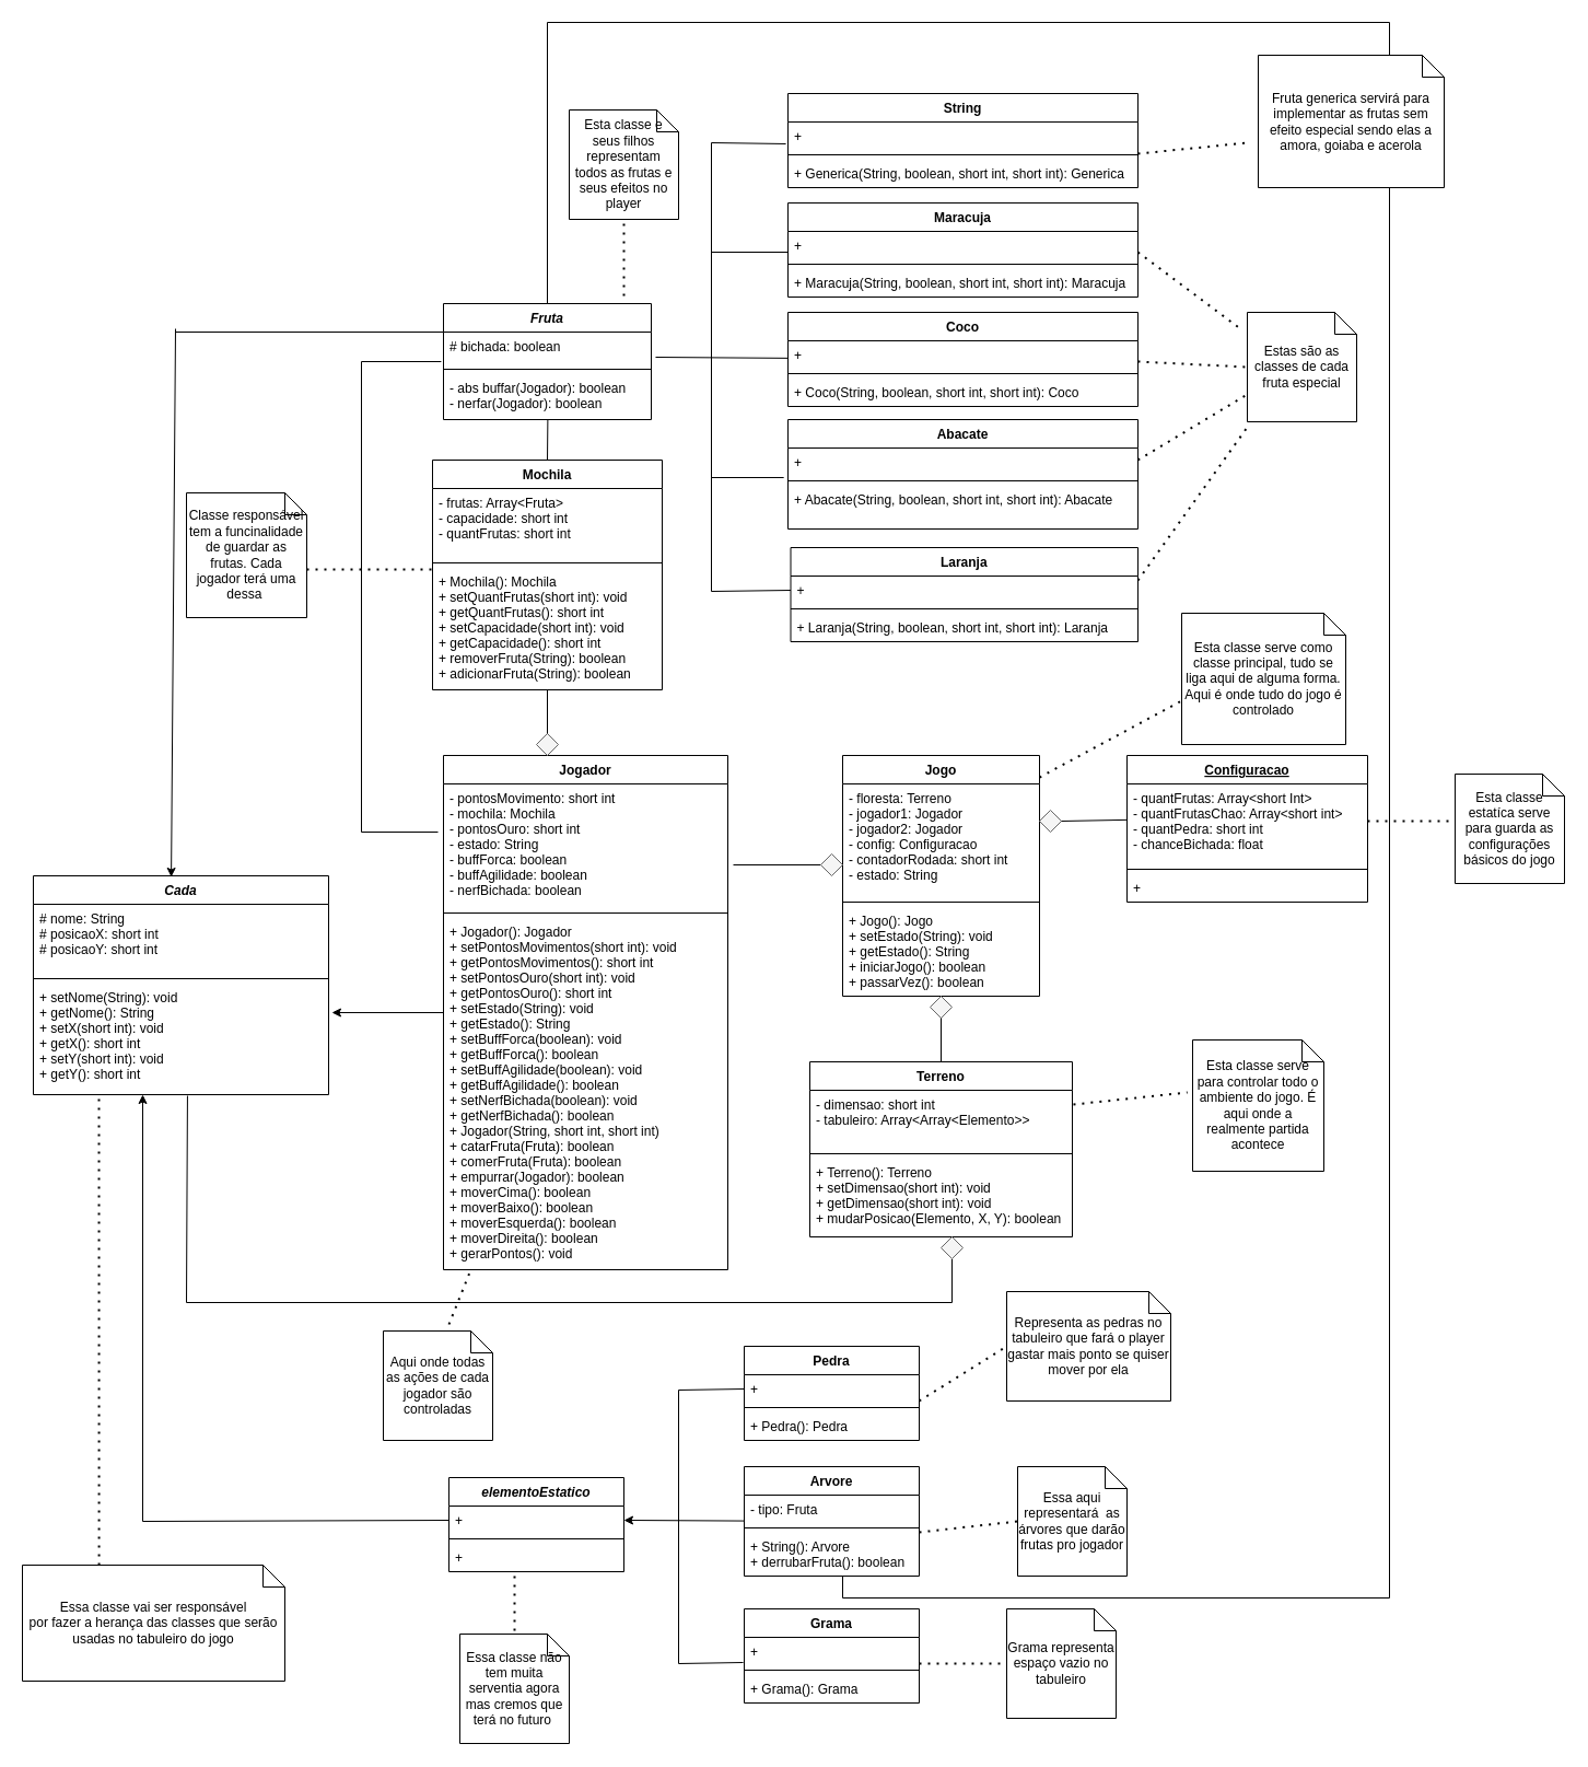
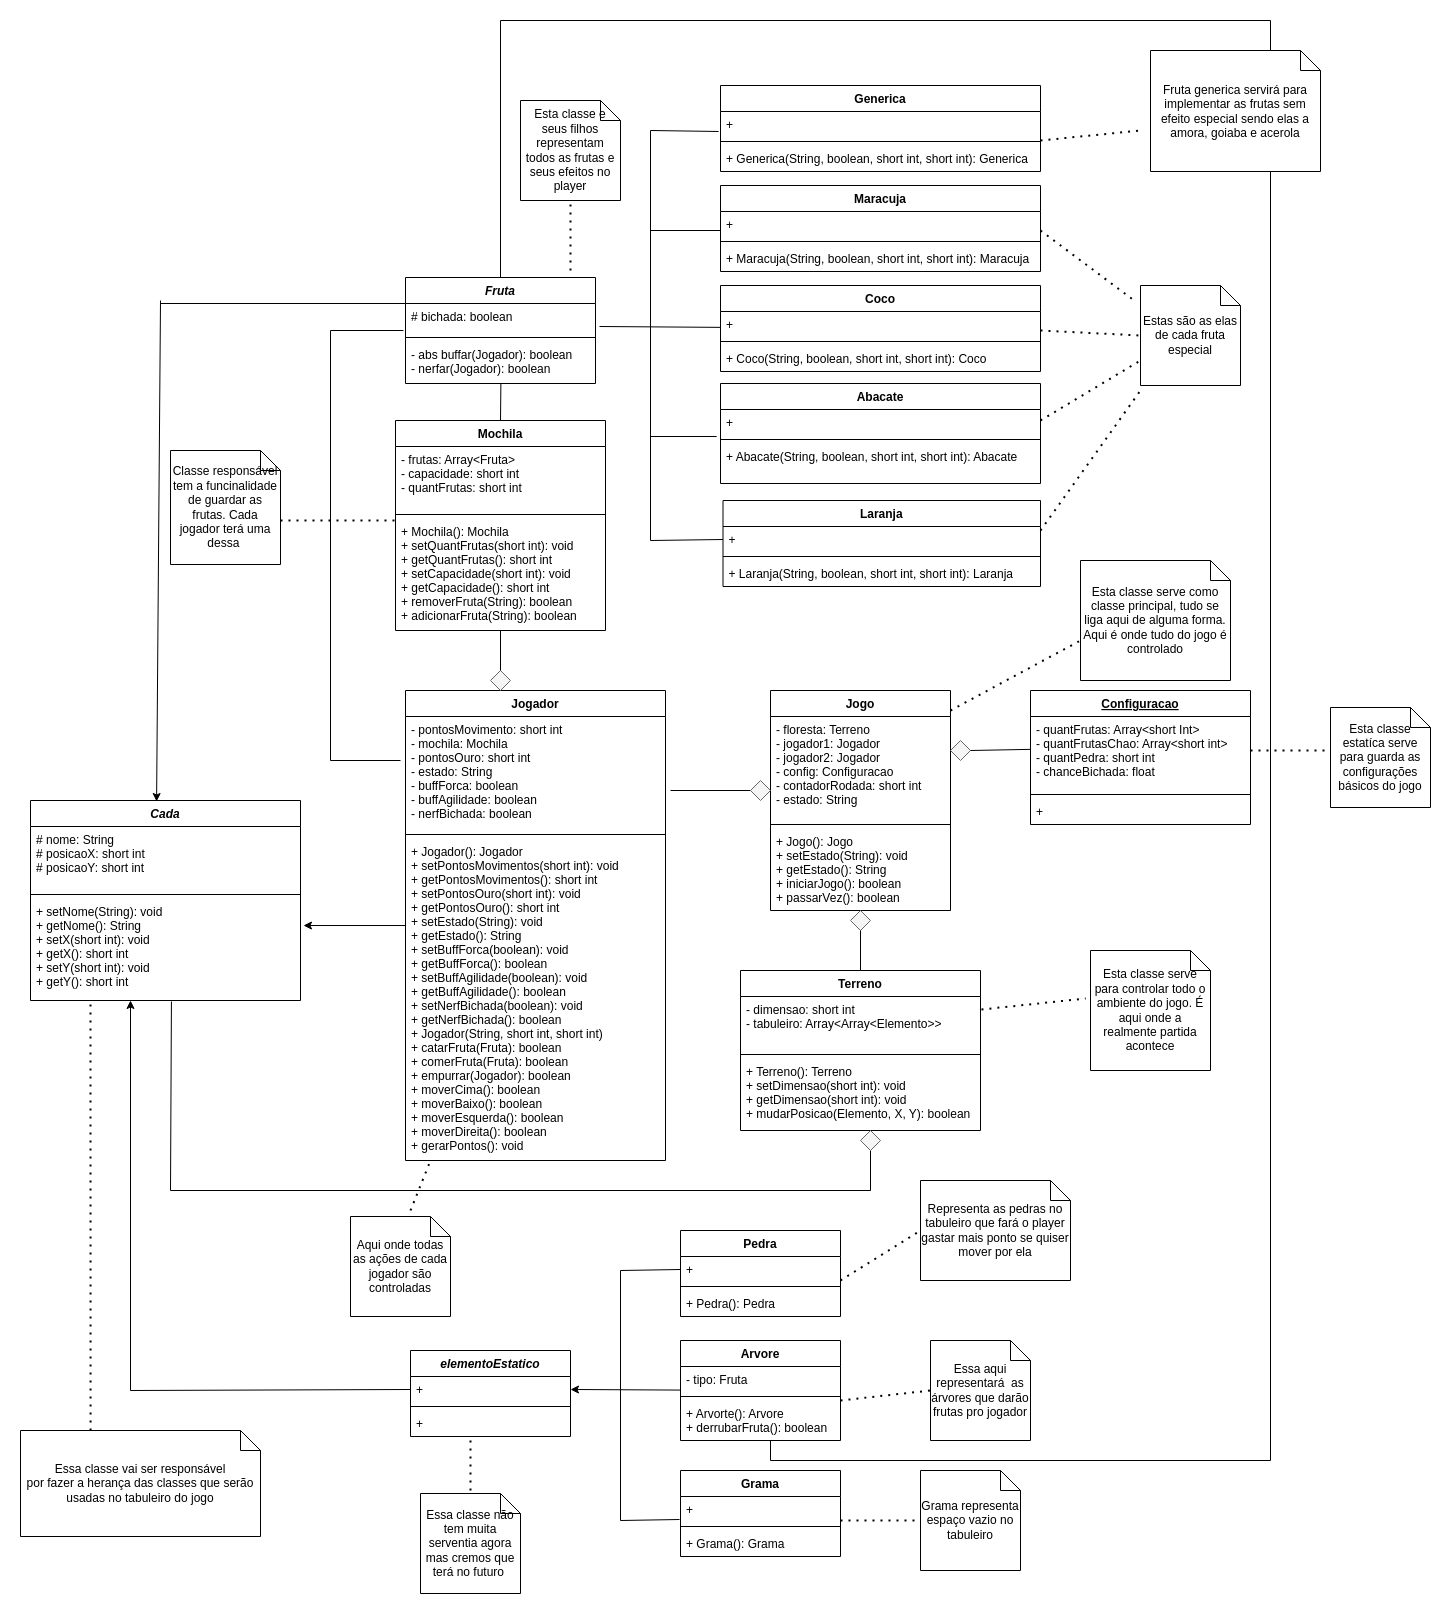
- <mxCell id="44" value="String" style="swimlane;fontStyle=1;align=center;verticalAlign=top;childLayout=stackLayout;horizontal=1;startSize=26;horizontalStack=0;resizeParent=1;resizeParentMax=0;resizeLast=0;collapsible=1;marginBottom=0;" parent="1" vertex="1"><mxGeometry x="720" y="85" width="320" height="86" as="geometry" /></mxCell>
+ <mxCell id="44" value="Generica" style="swimlane;fontStyle=1;align=center;verticalAlign=top;childLayout=stackLayout;horizontal=1;startSize=26;horizontalStack=0;resizeParent=1;resizeParentMax=0;resizeLast=0;collapsible=1;marginBottom=0;" parent="1" vertex="1"><mxGeometry x="720" y="85" width="320" height="86" as="geometry" /></mxCell>
- <mxCell id="125" value="Estas são as classes de cada fruta especial" style="shape=note;size=20;whiteSpace=wrap;html=1;" vertex="1" parent="1"><mxGeometry x="1140" y="285" width="100" height="100" as="geometry" /></mxCell>
+ <mxCell id="125" value="Estas são as elas de cada fruta especial" style="shape=note;size=20;whiteSpace=wrap;html=1;" vertex="1" parent="1"><mxGeometry x="1140" y="285" width="100" height="100" as="geometry" /></mxCell>
- <mxCell id="52" value="+ String(): Arvore&#10;+ derrubarFruta(): boolean" style="text;strokeColor=none;fillColor=none;align=left;verticalAlign=top;spacingLeft=4;spacingRight=4;overflow=hidden;rotatable=0;points=[[0,0.5],[1,0.5]];portConstraint=eastwest;" parent="49" vertex="1"><mxGeometry y="60" width="160" height="40" as="geometry" /></mxCell>
+ <mxCell id="52" value="+ Arvorte(): Arvore&#10;+ derrubarFruta(): boolean" style="text;strokeColor=none;fillColor=none;align=left;verticalAlign=top;spacingLeft=4;spacingRight=4;overflow=hidden;rotatable=0;points=[[0,0.5],[1,0.5]];portConstraint=eastwest;" parent="49" vertex="1"><mxGeometry y="60" width="160" height="40" as="geometry" /></mxCell>
